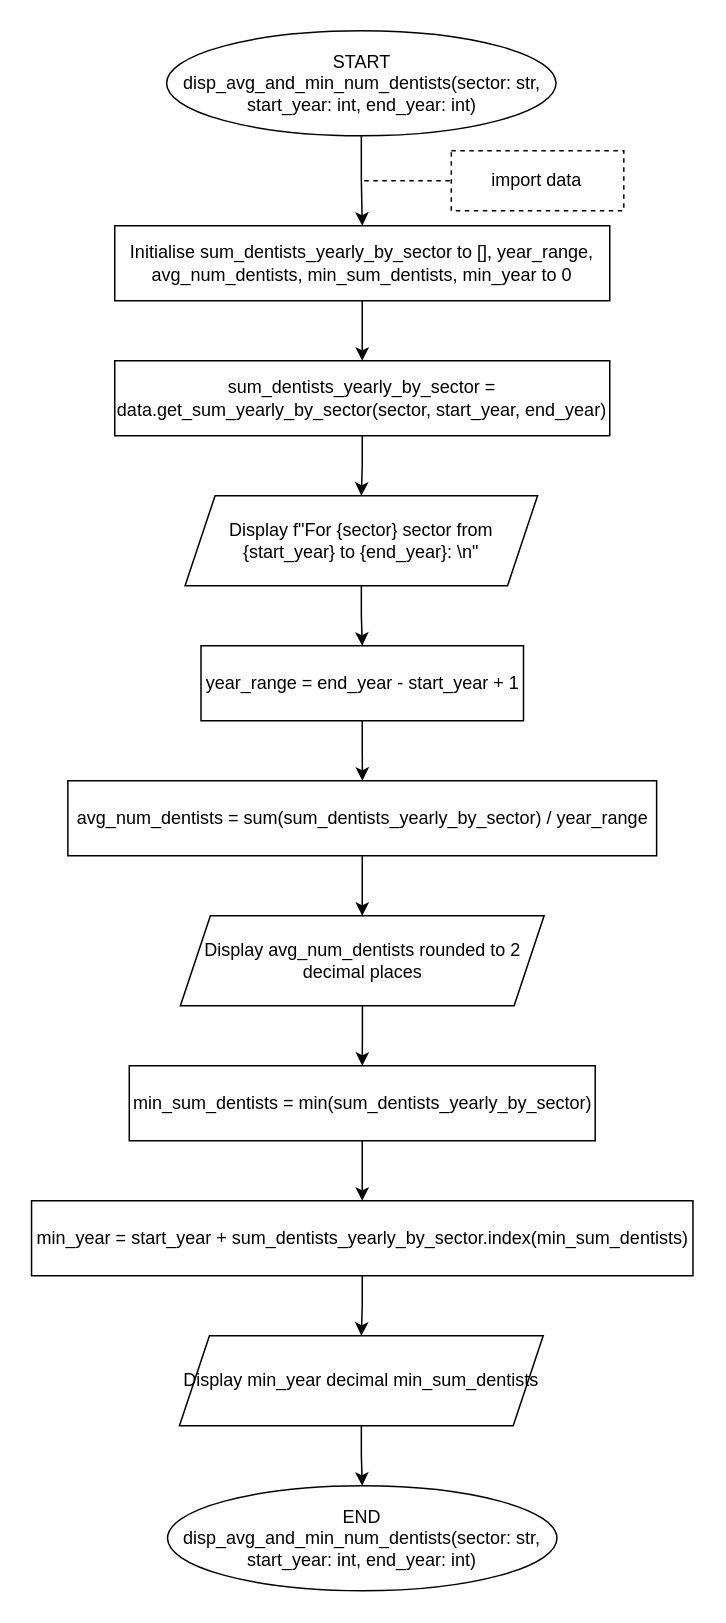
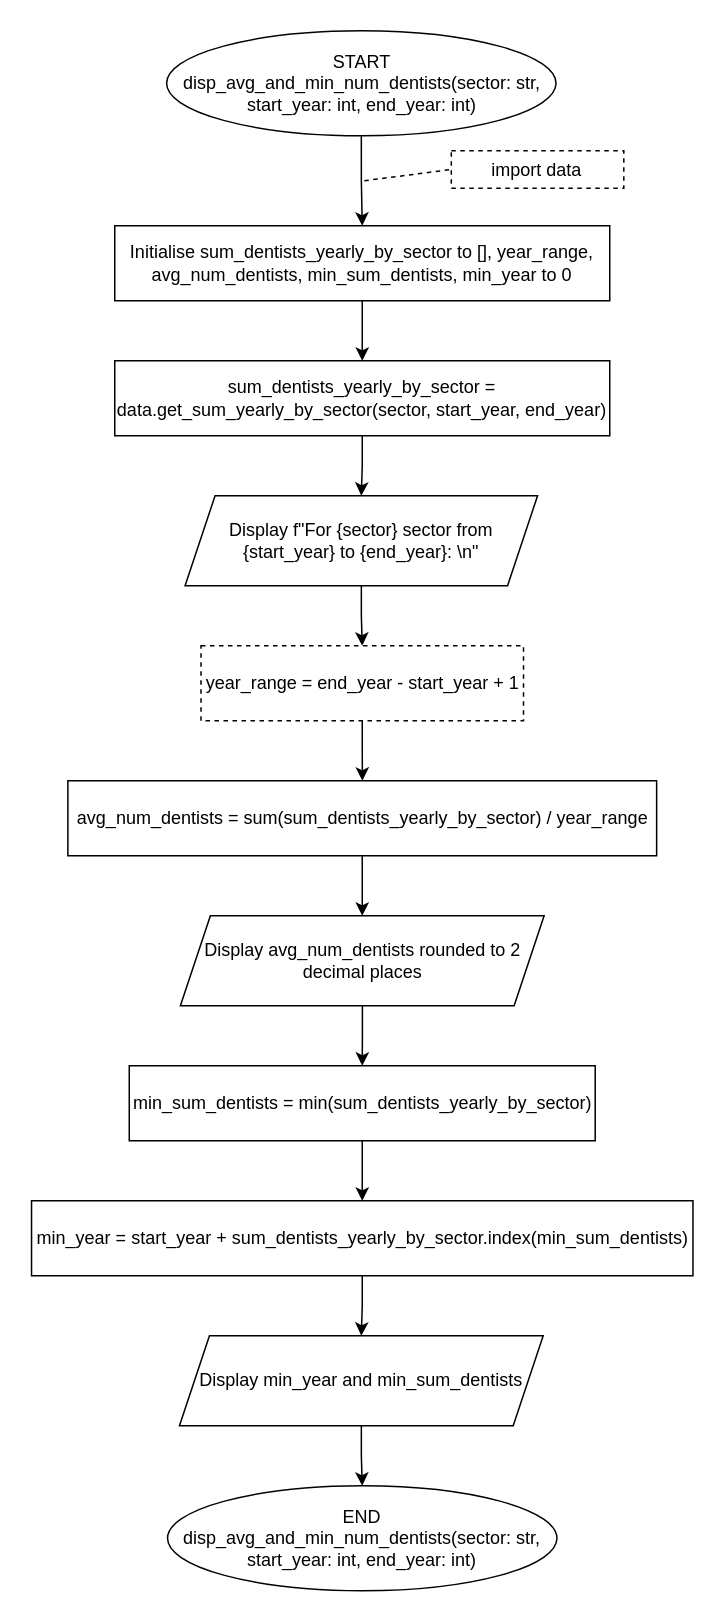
- <mxCell id="6" value="import data" style="rounded=0;whiteSpace=wrap;html=1;glass=0;dashed=1;" vertex="1" parent="1"><mxGeometry x="300.37" y="100" width="115" height="40" as="geometry" /></mxCell>
+ <mxCell id="6" value="import data" style="rounded=0;whiteSpace=wrap;html=1;glass=0;dashed=1;" vertex="1" parent="1"><mxGeometry x="300.37" y="100" width="115" height="25" as="geometry" /></mxCell>
- <mxCell id="13" value="year_range = end_year - start_year + 1" style="rounded=0;whiteSpace=wrap;html=1;" vertex="1" parent="1"><mxGeometry x="133.5" y="430" width="215" height="50" as="geometry" /></mxCell>
+ <mxCell id="13" value="year_range = end_year - start_year + 1" style="rounded=0;whiteSpace=wrap;html=1;dashed=1;" vertex="1" parent="1"><mxGeometry x="133.5" y="430" width="215" height="50" as="geometry" /></mxCell>
- <mxCell id="23" value="Display min_year decimal min_sum_dentists" style="shape=parallelogram;perimeter=parallelogramPerimeter;whiteSpace=wrap;html=1;fixedSize=1;" vertex="1" parent="1"><mxGeometry x="119.13" y="890" width="242.5" height="60" as="geometry" /></mxCell>
+ <mxCell id="23" value="Display min_year and min_sum_dentists" style="shape=parallelogram;perimeter=parallelogramPerimeter;whiteSpace=wrap;html=1;fixedSize=1;" vertex="1" parent="1"><mxGeometry x="119.13" y="890" width="242.5" height="60" as="geometry" /></mxCell>
